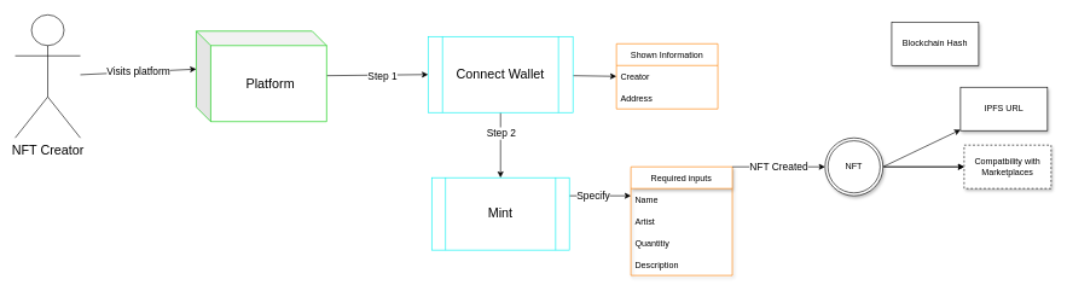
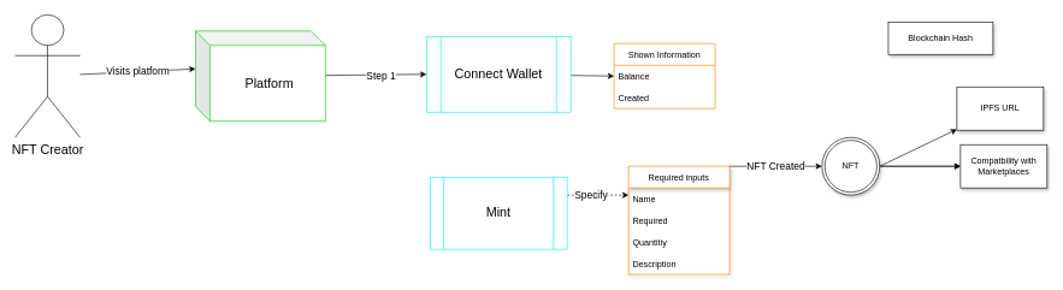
- <mxCell id="25" value="Blockchain Hash" style="whiteSpace=wrap;html=1;shadow=1;" parent="1" vertex="1"><mxGeometry x="1230" y="30" width="120" height="60" as="geometry" /></mxCell>
+ <mxCell id="25" value="Blockchain Hash" style="whiteSpace=wrap;html=1;shadow=1;" parent="1" vertex="1"><mxGeometry x="1230" y="30" width="145" height="45" as="geometry" /></mxCell>
- <mxCell id="12" value="Creator" style="text;strokeColor=none;fillColor=none;align=left;verticalAlign=middle;spacingLeft=4;spacingRight=4;overflow=hidden;points=[[0,0.5],[1,0.5]];portConstraint=eastwest;rotatable=0;" parent="11" vertex="1"><mxGeometry y="30" width="140" height="30" as="geometry" /></mxCell>
+ <mxCell id="12" value="Balance" style="text;strokeColor=none;fillColor=none;align=left;verticalAlign=middle;spacingLeft=4;spacingRight=4;overflow=hidden;points=[[0,0.5],[1,0.5]];portConstraint=eastwest;rotatable=0;" parent="11" vertex="1"><mxGeometry y="30" width="140" height="30" as="geometry" /></mxCell>
- <mxCell id="13" value="Address" style="text;strokeColor=none;fillColor=none;align=left;verticalAlign=middle;spacingLeft=4;spacingRight=4;overflow=hidden;points=[[0,0.5],[1,0.5]];portConstraint=eastwest;rotatable=0;" parent="11" vertex="1"><mxGeometry y="60" width="140" height="30" as="geometry" /></mxCell>
+ <mxCell id="13" value="Created" style="text;strokeColor=none;fillColor=none;align=left;verticalAlign=middle;spacingLeft=4;spacingRight=4;overflow=hidden;points=[[0,0.5],[1,0.5]];portConstraint=eastwest;rotatable=0;" parent="11" vertex="1"><mxGeometry y="60" width="140" height="30" as="geometry" /></mxCell>
- <mxCell id="6" style="edgeStyle=none;html=1;entryX=0.5;entryY=0;entryDx=0;entryDy=0;exitX=0.5;exitY=1;exitDx=0;exitDy=0;" parent="1" source="10" target="16" edge="1"><mxGeometry relative="1" as="geometry"><Array as="points" /></mxGeometry></mxCell>
- <mxCell id="7" value="&lt;font style=&quot;font-size: 14px&quot;&gt;Step 2&lt;/font&gt;" style="edgeLabel;html=1;align=center;verticalAlign=middle;resizable=0;points=[];" parent="6" vertex="1" connectable="0"><mxGeometry x="-0.384" relative="1" as="geometry"><mxPoint as="offset" /></mxGeometry></mxCell>
- <mxCell id="29" value="Compatbility with Marketplaces" style="whiteSpace=wrap;html=1;shadow=1;dashed=1;" parent="1" vertex="1"><mxGeometry x="1330" y="200" width="120" height="60" as="geometry" /></mxCell>
+ <mxCell id="29" value="Compatbility with Marketplaces" style="whiteSpace=wrap;html=1;shadow=1;" parent="1" vertex="1"><mxGeometry x="1330" y="200" width="120" height="60" as="geometry" /></mxCell>
- <mxCell id="14" style="edgeStyle=none;html=1;exitX=1;exitY=0.25;exitDx=0;exitDy=0;entryX=0;entryY=0.333;entryDx=0;entryDy=0;entryPerimeter=0;" parent="1" source="16" target="18" edge="1"><mxGeometry relative="1" as="geometry" /></mxCell>
+ <mxCell id="14" style="edgeStyle=none;html=1;exitX=1;exitY=0.25;exitDx=0;exitDy=0;entryX=0;entryY=0.333;entryDx=0;entryDy=0;entryPerimeter=0;dashed=1;" parent="1" source="16" target="18" edge="1"><mxGeometry relative="1" as="geometry" /></mxCell>
- <mxCell id="19" value="Artist     " style="text;strokeColor=none;fillColor=none;align=left;verticalAlign=middle;spacingLeft=4;spacingRight=4;overflow=hidden;points=[[0,0.5],[1,0.5]];portConstraint=eastwest;rotatable=0;" parent="17" vertex="1"><mxGeometry y="60" width="140" height="30" as="geometry" /></mxCell>
+ <mxCell id="19" value="Required     " style="text;strokeColor=none;fillColor=none;align=left;verticalAlign=middle;spacingLeft=4;spacingRight=4;overflow=hidden;points=[[0,0.5],[1,0.5]];portConstraint=eastwest;rotatable=0;" parent="17" vertex="1"><mxGeometry y="60" width="140" height="30" as="geometry" /></mxCell>
